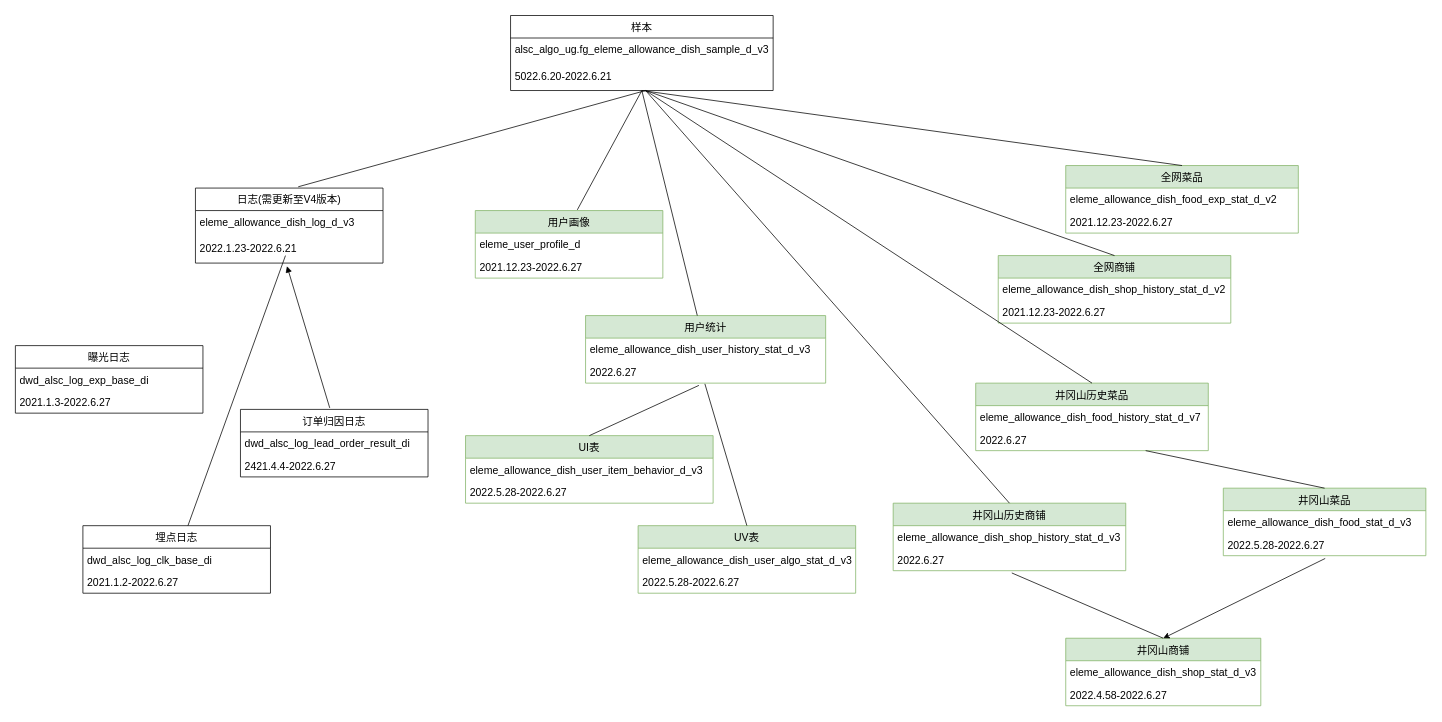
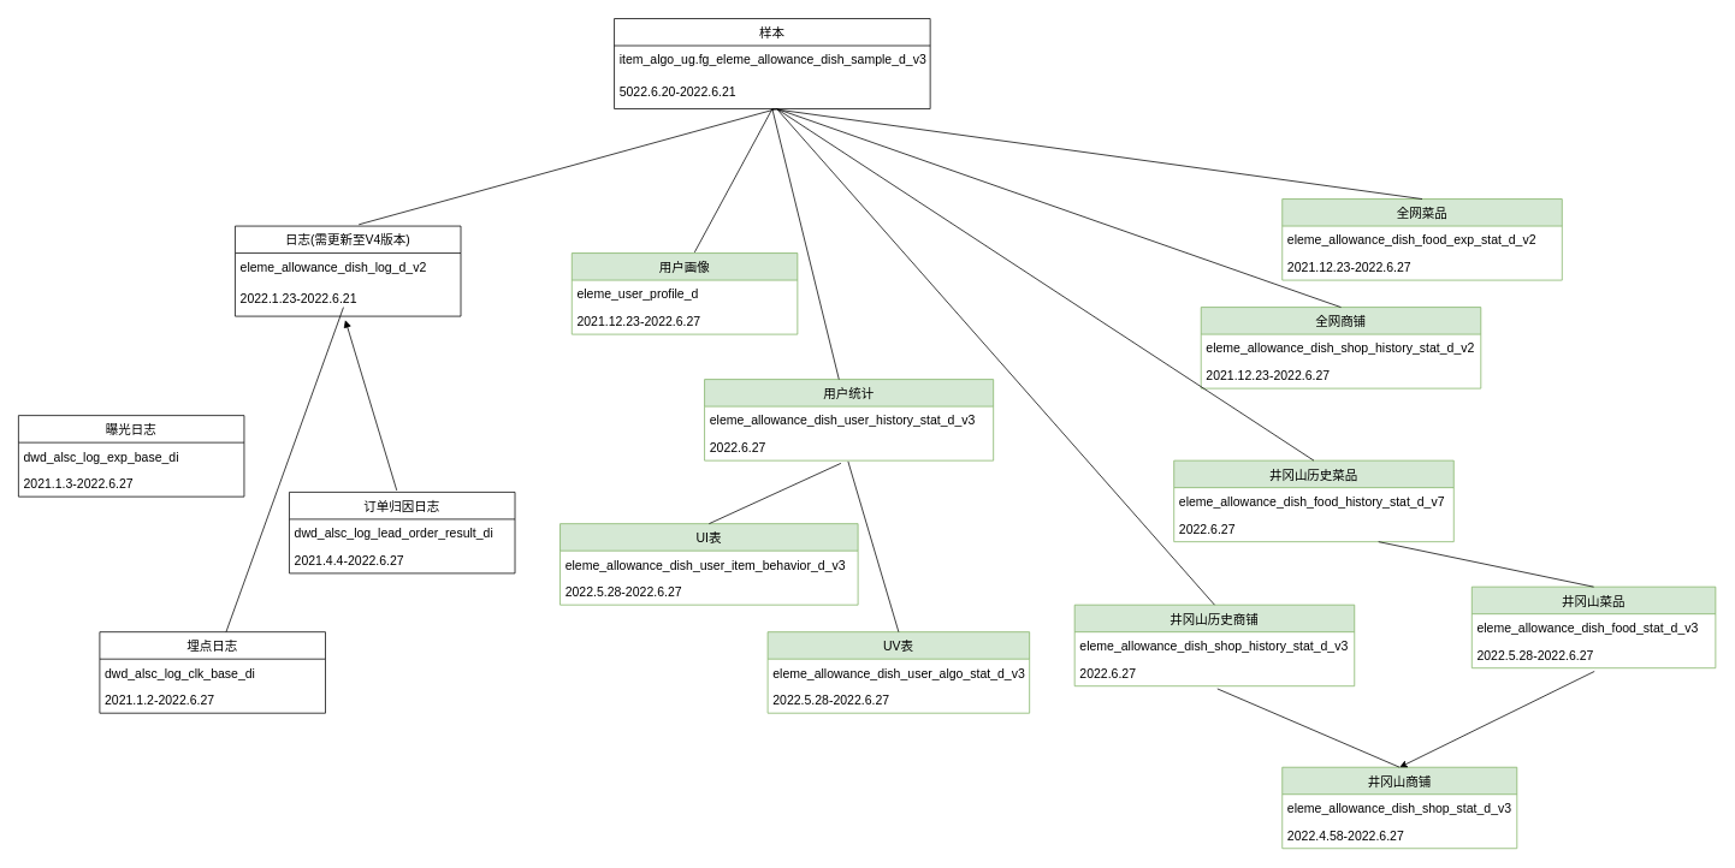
- <mxCell id="59" value="alsc_algo_ug.fg_eleme_allowance_dish_sample_d_v3" style="text;strokeColor=none;fillColor=none;align=left;verticalAlign=middle;spacingLeft=4;spacingRight=4;overflow=hidden;points=[[0,0.5],[1,0.5]];portConstraint=eastwest;rotatable=0;fontSize=14;" parent="58" vertex="1"><mxGeometry y="30" width="350" height="30" as="geometry" /></mxCell>
+ <mxCell id="59" value="item_algo_ug.fg_eleme_allowance_dish_sample_d_v3" style="text;strokeColor=none;fillColor=none;align=left;verticalAlign=middle;spacingLeft=4;spacingRight=4;overflow=hidden;points=[[0,0.5],[1,0.5]];portConstraint=eastwest;rotatable=0;fontSize=14;" parent="58" vertex="1"><mxGeometry y="30" width="350" height="30" as="geometry" /></mxCell>
- <mxCell id="3" value="eleme_allowance_dish_log_d_v3" style="text;align=left;verticalAlign=middle;spacingLeft=4;spacingRight=4;overflow=hidden;points=[[0,0.5],[1,0.5]];portConstraint=eastwest;rotatable=0;fontSize=14;" parent="2" vertex="1"><mxGeometry y="30" width="250" height="30" as="geometry" /></mxCell>
+ <mxCell id="3" value="eleme_allowance_dish_log_d_v2" style="text;align=left;verticalAlign=middle;spacingLeft=4;spacingRight=4;overflow=hidden;points=[[0,0.5],[1,0.5]];portConstraint=eastwest;rotatable=0;fontSize=14;" parent="2" vertex="1"><mxGeometry y="30" width="250" height="30" as="geometry" /></mxCell>
- <mxCell id="14" value="2421.4.4-2022.6.27" style="text;align=left;verticalAlign=middle;spacingLeft=4;spacingRight=4;overflow=hidden;points=[[0,0.5],[1,0.5]];portConstraint=eastwest;rotatable=0;fontSize=14;" parent="12" vertex="1"><mxGeometry y="60" width="250" height="30" as="geometry" /></mxCell>
+ <mxCell id="14" value="2021.4.4-2022.6.27" style="text;align=left;verticalAlign=middle;spacingLeft=4;spacingRight=4;overflow=hidden;points=[[0,0.5],[1,0.5]];portConstraint=eastwest;rotatable=0;fontSize=14;" parent="12" vertex="1"><mxGeometry y="60" width="250" height="30" as="geometry" /></mxCell>
